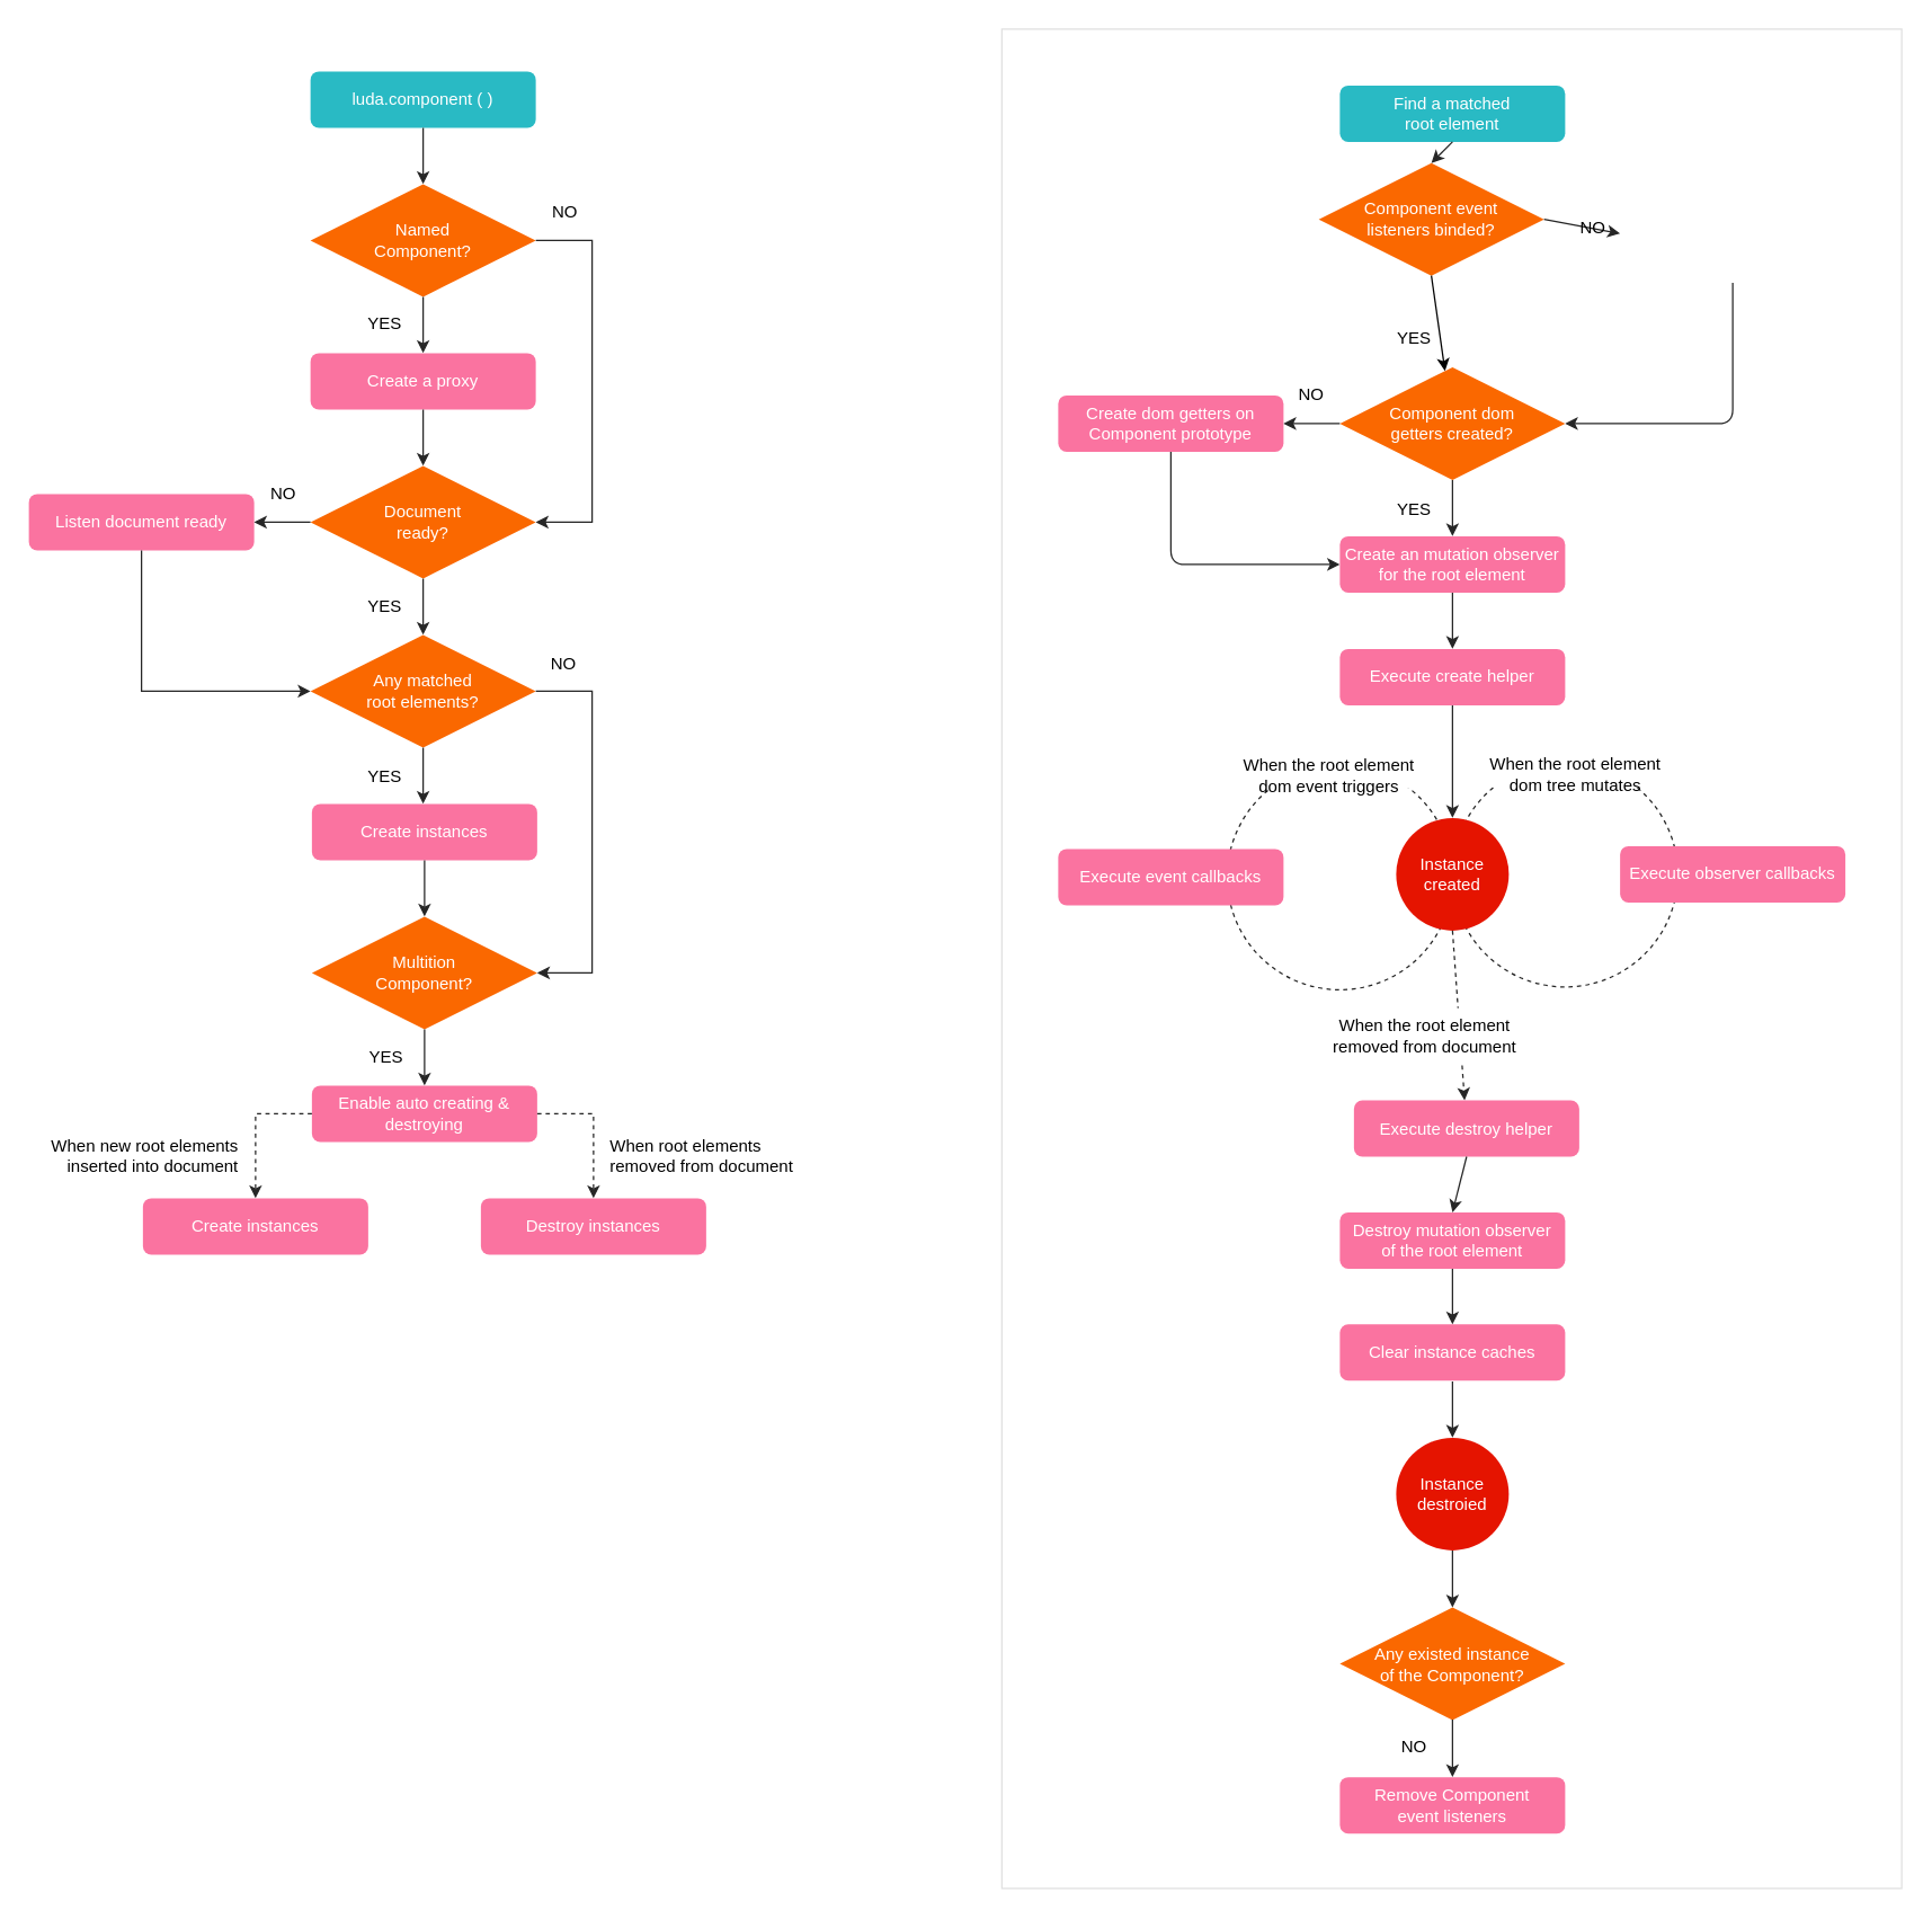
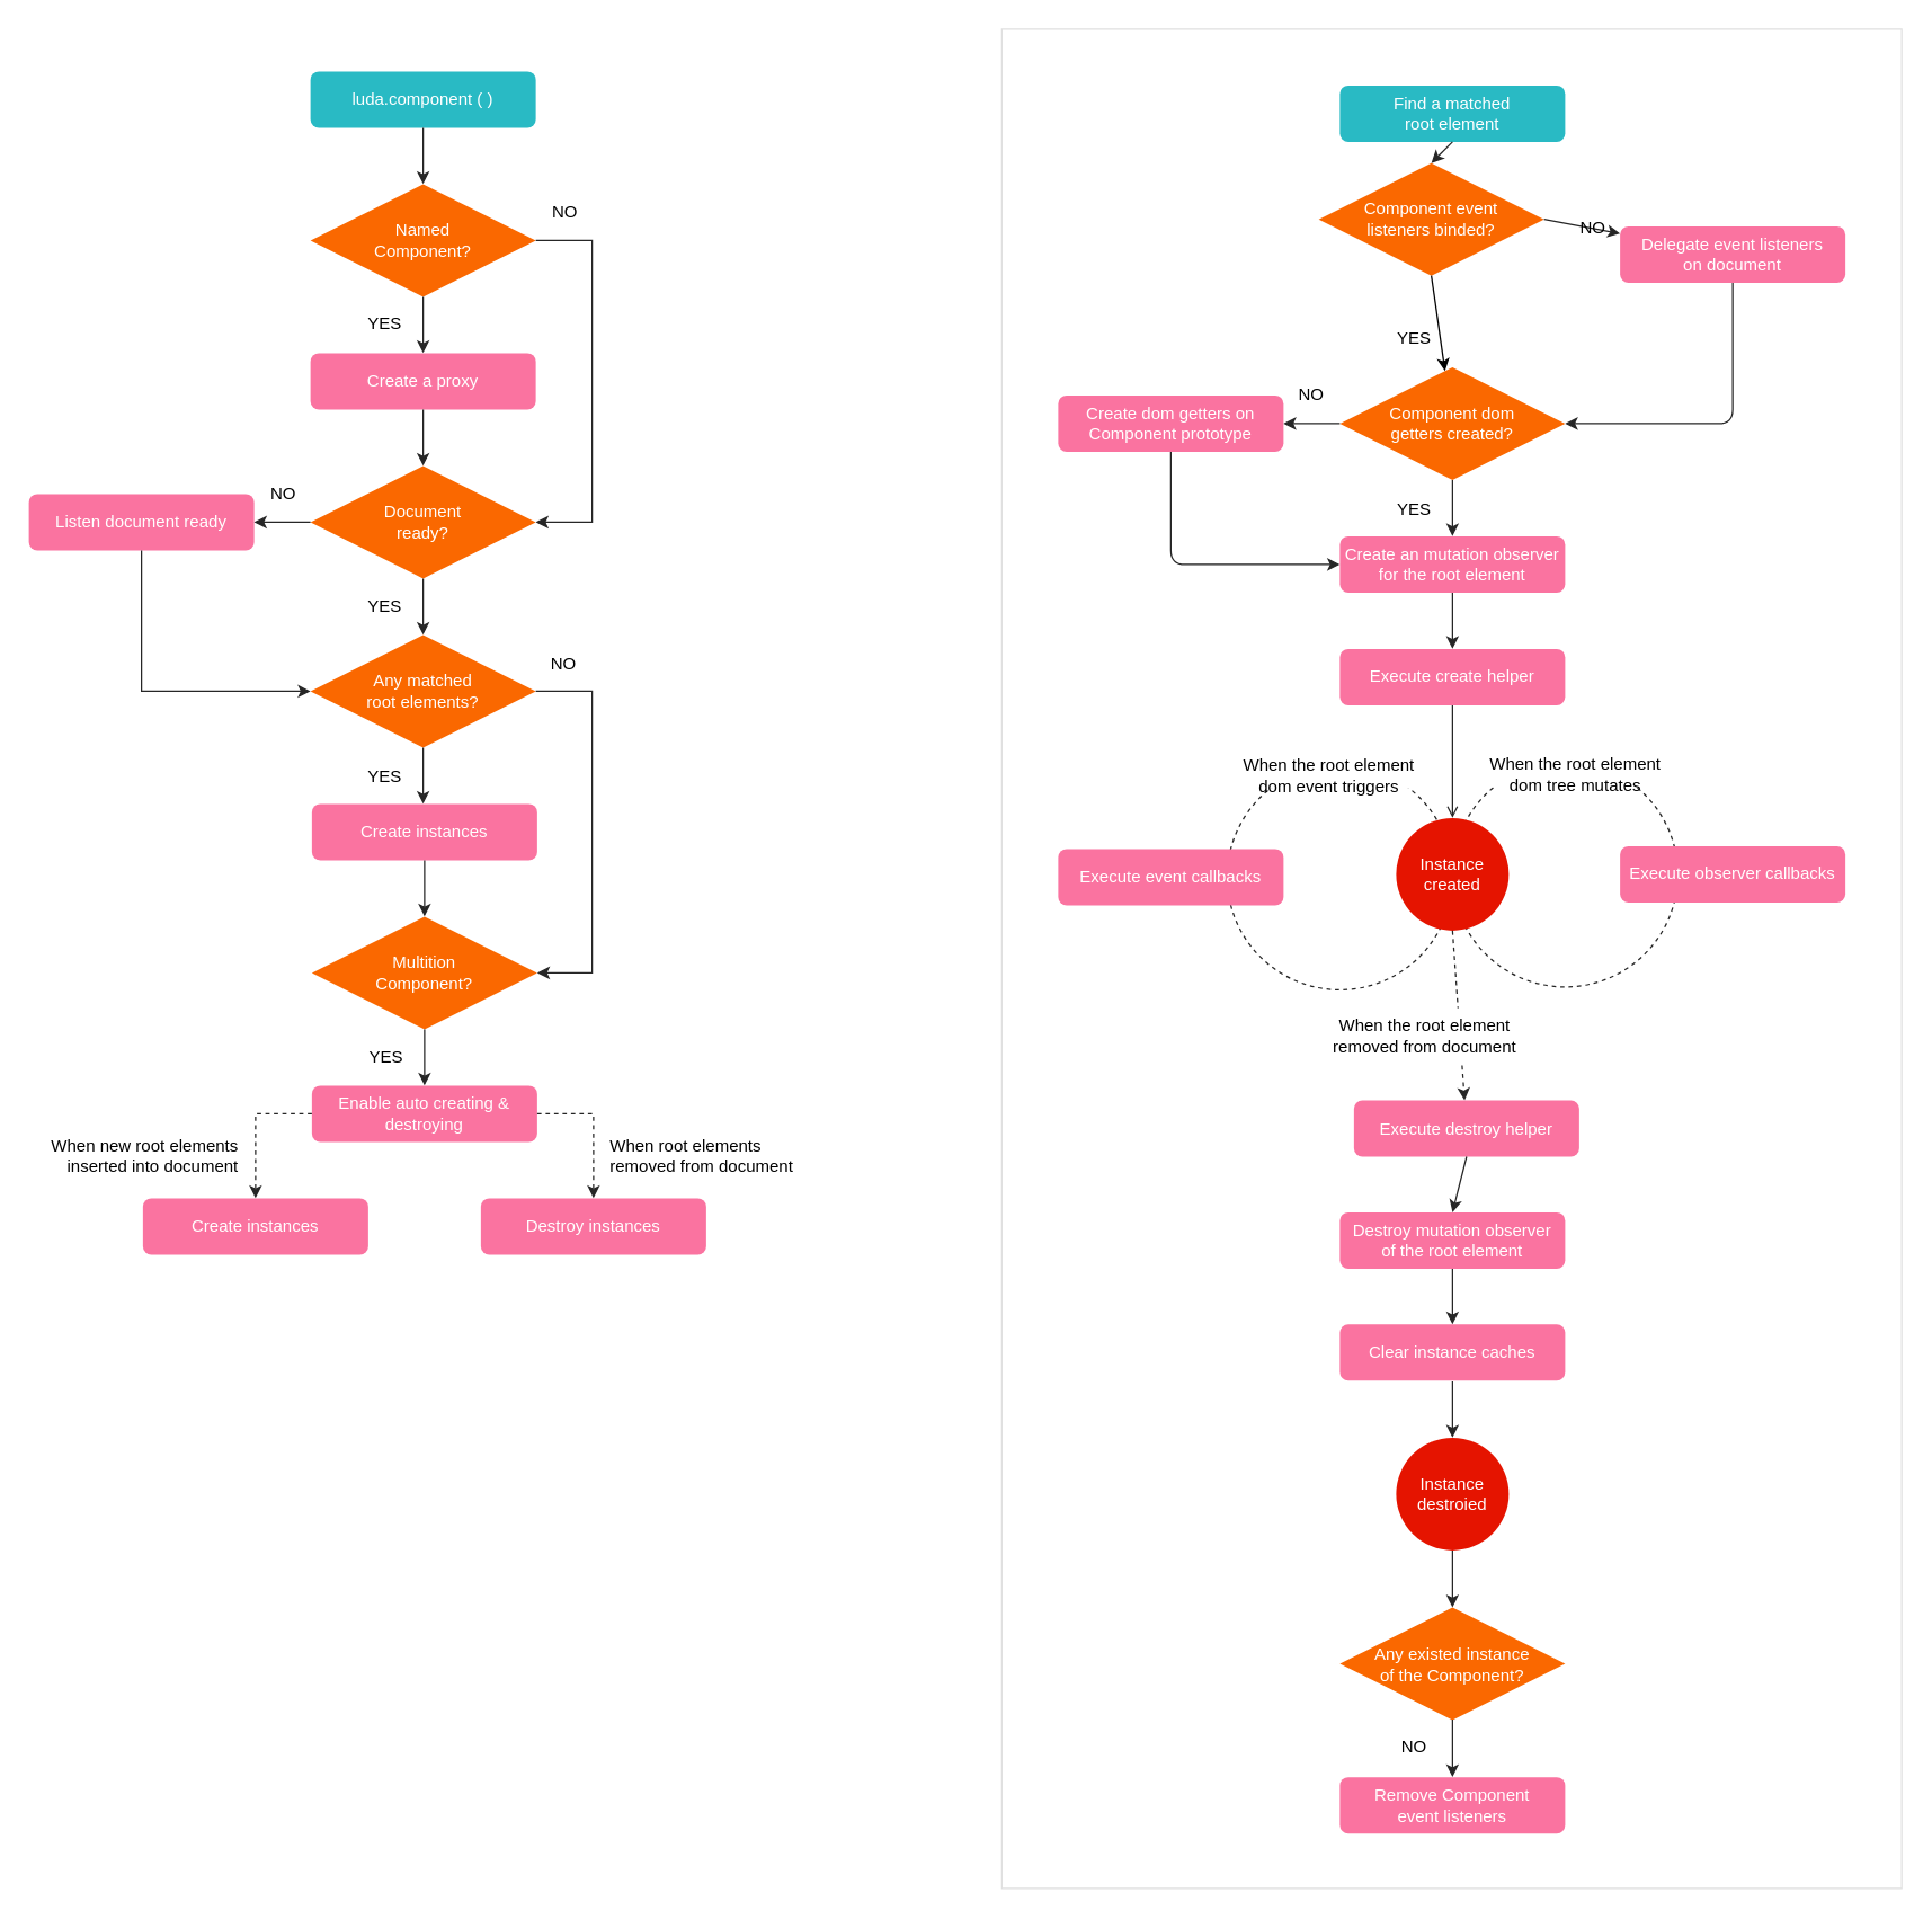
- <mxCell id="29" value="Delegate event listeners&lt;br&gt;on document" style="rounded=1;whiteSpace=wrap;html=1;fillColor=#ffffff;strokeColor=none;fontColor=#ffffff;" parent="1" vertex="1"><mxGeometry x="1150" y="160" width="160" height="40" as="geometry" /></mxCell>
+ <mxCell id="29" value="Delegate event listeners&lt;br&gt;on document" style="rounded=1;whiteSpace=wrap;html=1;fillColor=#FA73A0;strokeColor=none;fontColor=#ffffff;" parent="1" vertex="1"><mxGeometry x="1150" y="160" width="160" height="40" as="geometry" /></mxCell>
- <mxCell id="58" value="" style="endArrow=classic;html=1;exitX=0.5;exitY=1;exitDx=0;exitDy=0;entryX=0.5;entryY=0;entryDx=0;entryDy=0;strokeColor=#262626;" parent="1" source="41" target="57" edge="1"><mxGeometry width="50" height="50" relative="1" as="geometry"><mxPoint x="1171" y="570" as="sourcePoint" /><mxPoint x="1221" y="520" as="targetPoint" /></mxGeometry></mxCell>
+ <mxCell id="58" value="" style="endArrow=open;html=1;exitX=0.5;exitY=1;exitDx=0;exitDy=0;entryX=0.5;entryY=0;entryDx=0;entryDy=0;strokeColor=#262626;" parent="1" source="41" target="57" edge="1"><mxGeometry width="50" height="50" relative="1" as="geometry"><mxPoint x="1171" y="570" as="sourcePoint" /><mxPoint x="1221" y="520" as="targetPoint" /></mxGeometry></mxCell>
